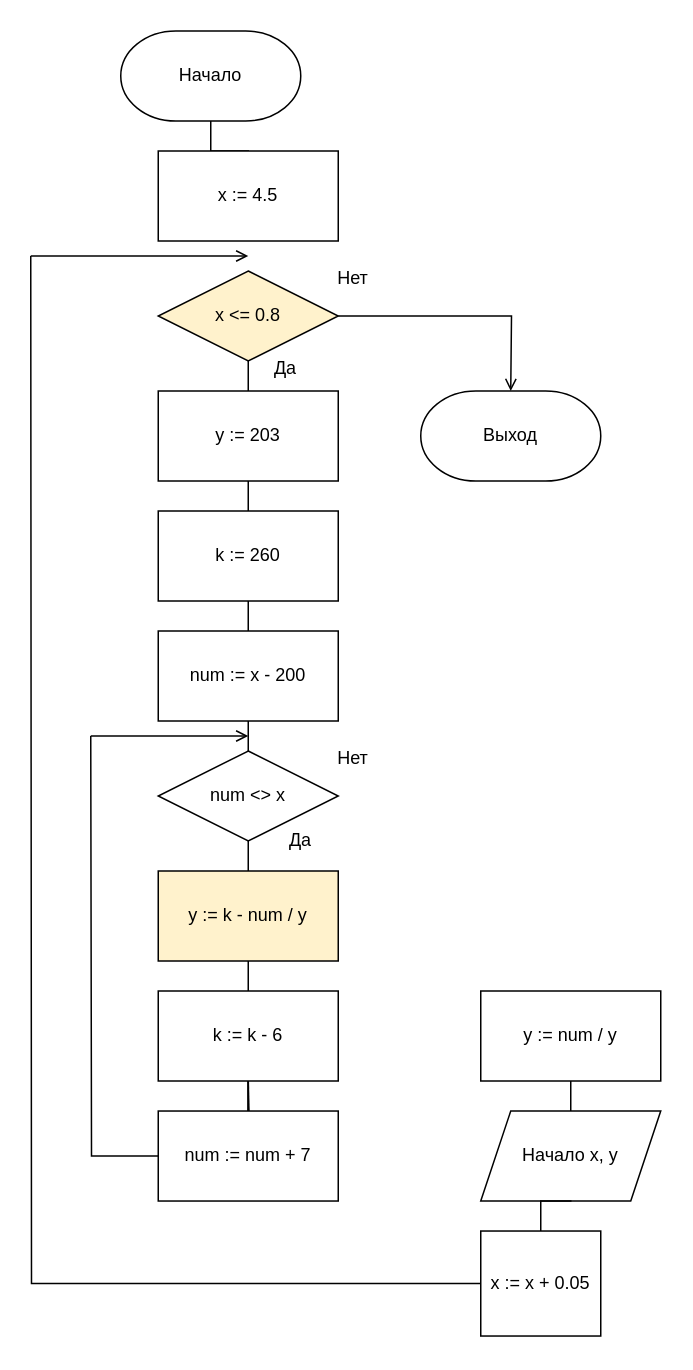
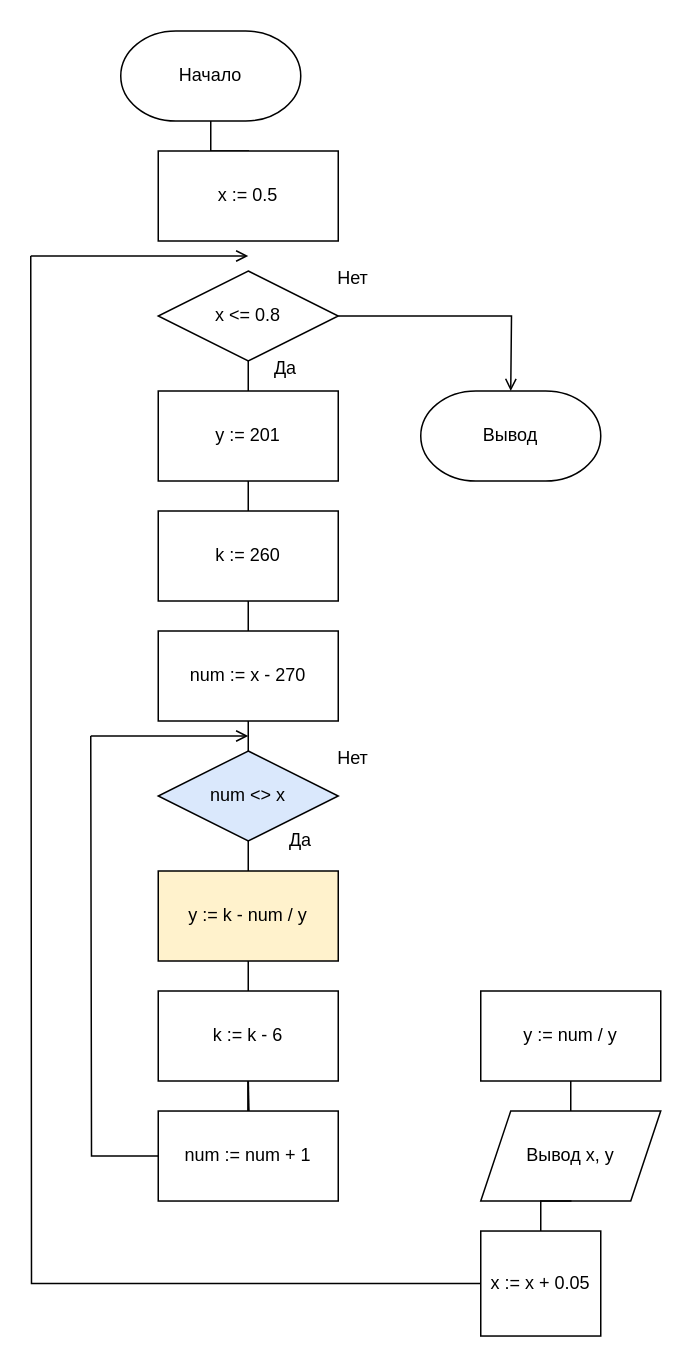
- <mxCell id="4" value="x := 4.5" style="rounded=0;whiteSpace=wrap;html=1;" vertex="1" parent="1"><mxGeometry x="105" y="100" width="120" height="60" as="geometry" /></mxCell>
+ <mxCell id="4" value="x := 0.5" style="rounded=0;whiteSpace=wrap;html=1;" vertex="1" parent="1"><mxGeometry x="105" y="100" width="120" height="60" as="geometry" /></mxCell>
- <mxCell id="15" value="x &amp;lt;= 0.8" style="rhombus;whiteSpace=wrap;html=1;strokeWidth=1;fillColor=#fff2cc;" vertex="1" parent="1"><mxGeometry x="105" y="180" width="120" height="60" as="geometry" /></mxCell>
+ <mxCell id="15" value="x &amp;lt;= 0.8" style="rhombus;whiteSpace=wrap;html=1;strokeWidth=1;" vertex="1" parent="1"><mxGeometry x="105" y="180" width="120" height="60" as="geometry" /></mxCell>
- <mxCell id="6" value="у := 203" style="rounded=0;whiteSpace=wrap;html=1;" vertex="1" parent="1"><mxGeometry x="105" y="260" width="120" height="60" as="geometry" /></mxCell>
+ <mxCell id="6" value="у := 201" style="rounded=0;whiteSpace=wrap;html=1;" vertex="1" parent="1"><mxGeometry x="105" y="260" width="120" height="60" as="geometry" /></mxCell>
- <mxCell id="36" value="Выход" style="strokeWidth=1;html=1;shape=mxgraph.flowchart.terminator;whiteSpace=wrap;" vertex="1" parent="1"><mxGeometry x="280" y="260" width="120" height="60" as="geometry" /></mxCell>
+ <mxCell id="36" value="Вывод" style="strokeWidth=1;html=1;shape=mxgraph.flowchart.terminator;whiteSpace=wrap;" vertex="1" parent="1"><mxGeometry x="280" y="260" width="120" height="60" as="geometry" /></mxCell>
- <mxCell id="11" value="num := x - 200" style="rounded=0;whiteSpace=wrap;html=1;" vertex="1" parent="1"><mxGeometry x="105" y="420" width="120" height="60" as="geometry" /></mxCell>
+ <mxCell id="11" value="num := x - 270" style="rounded=0;whiteSpace=wrap;html=1;" vertex="1" parent="1"><mxGeometry x="105" y="420" width="120" height="60" as="geometry" /></mxCell>
- <mxCell id="13" value="num &amp;lt;&amp;gt; x" style="rhombus;whiteSpace=wrap;html=1;strokeWidth=1;" vertex="1" parent="1"><mxGeometry x="105" y="500" width="120" height="60" as="geometry" /></mxCell>
+ <mxCell id="13" value="num &amp;lt;&amp;gt; x" style="rhombus;whiteSpace=wrap;html=1;strokeWidth=1;fillColor=#dae8fc;" vertex="1" parent="1"><mxGeometry x="105" y="500" width="120" height="60" as="geometry" /></mxCell>
- <mxCell id="26" value="num := num + 7" style="rounded=0;whiteSpace=wrap;html=1;strokeWidth=1;" vertex="1" parent="1"><mxGeometry x="105" y="740.02" width="120" height="60" as="geometry" /></mxCell>
+ <mxCell id="26" value="num := num + 1" style="rounded=0;whiteSpace=wrap;html=1;strokeWidth=1;" vertex="1" parent="1"><mxGeometry x="105" y="740.02" width="120" height="60" as="geometry" /></mxCell>
- <mxCell id="31" value="Начало x, y" style="shape=parallelogram;perimeter=parallelogramPerimeter;whiteSpace=wrap;html=1;fixedSize=1;strokeWidth=1;" vertex="1" parent="1"><mxGeometry x="320" y="740" width="120" height="60" as="geometry" /></mxCell>
+ <mxCell id="31" value="Вывод x, y" style="shape=parallelogram;perimeter=parallelogramPerimeter;whiteSpace=wrap;html=1;fixedSize=1;strokeWidth=1;" vertex="1" parent="1"><mxGeometry x="320" y="740" width="120" height="60" as="geometry" /></mxCell>
